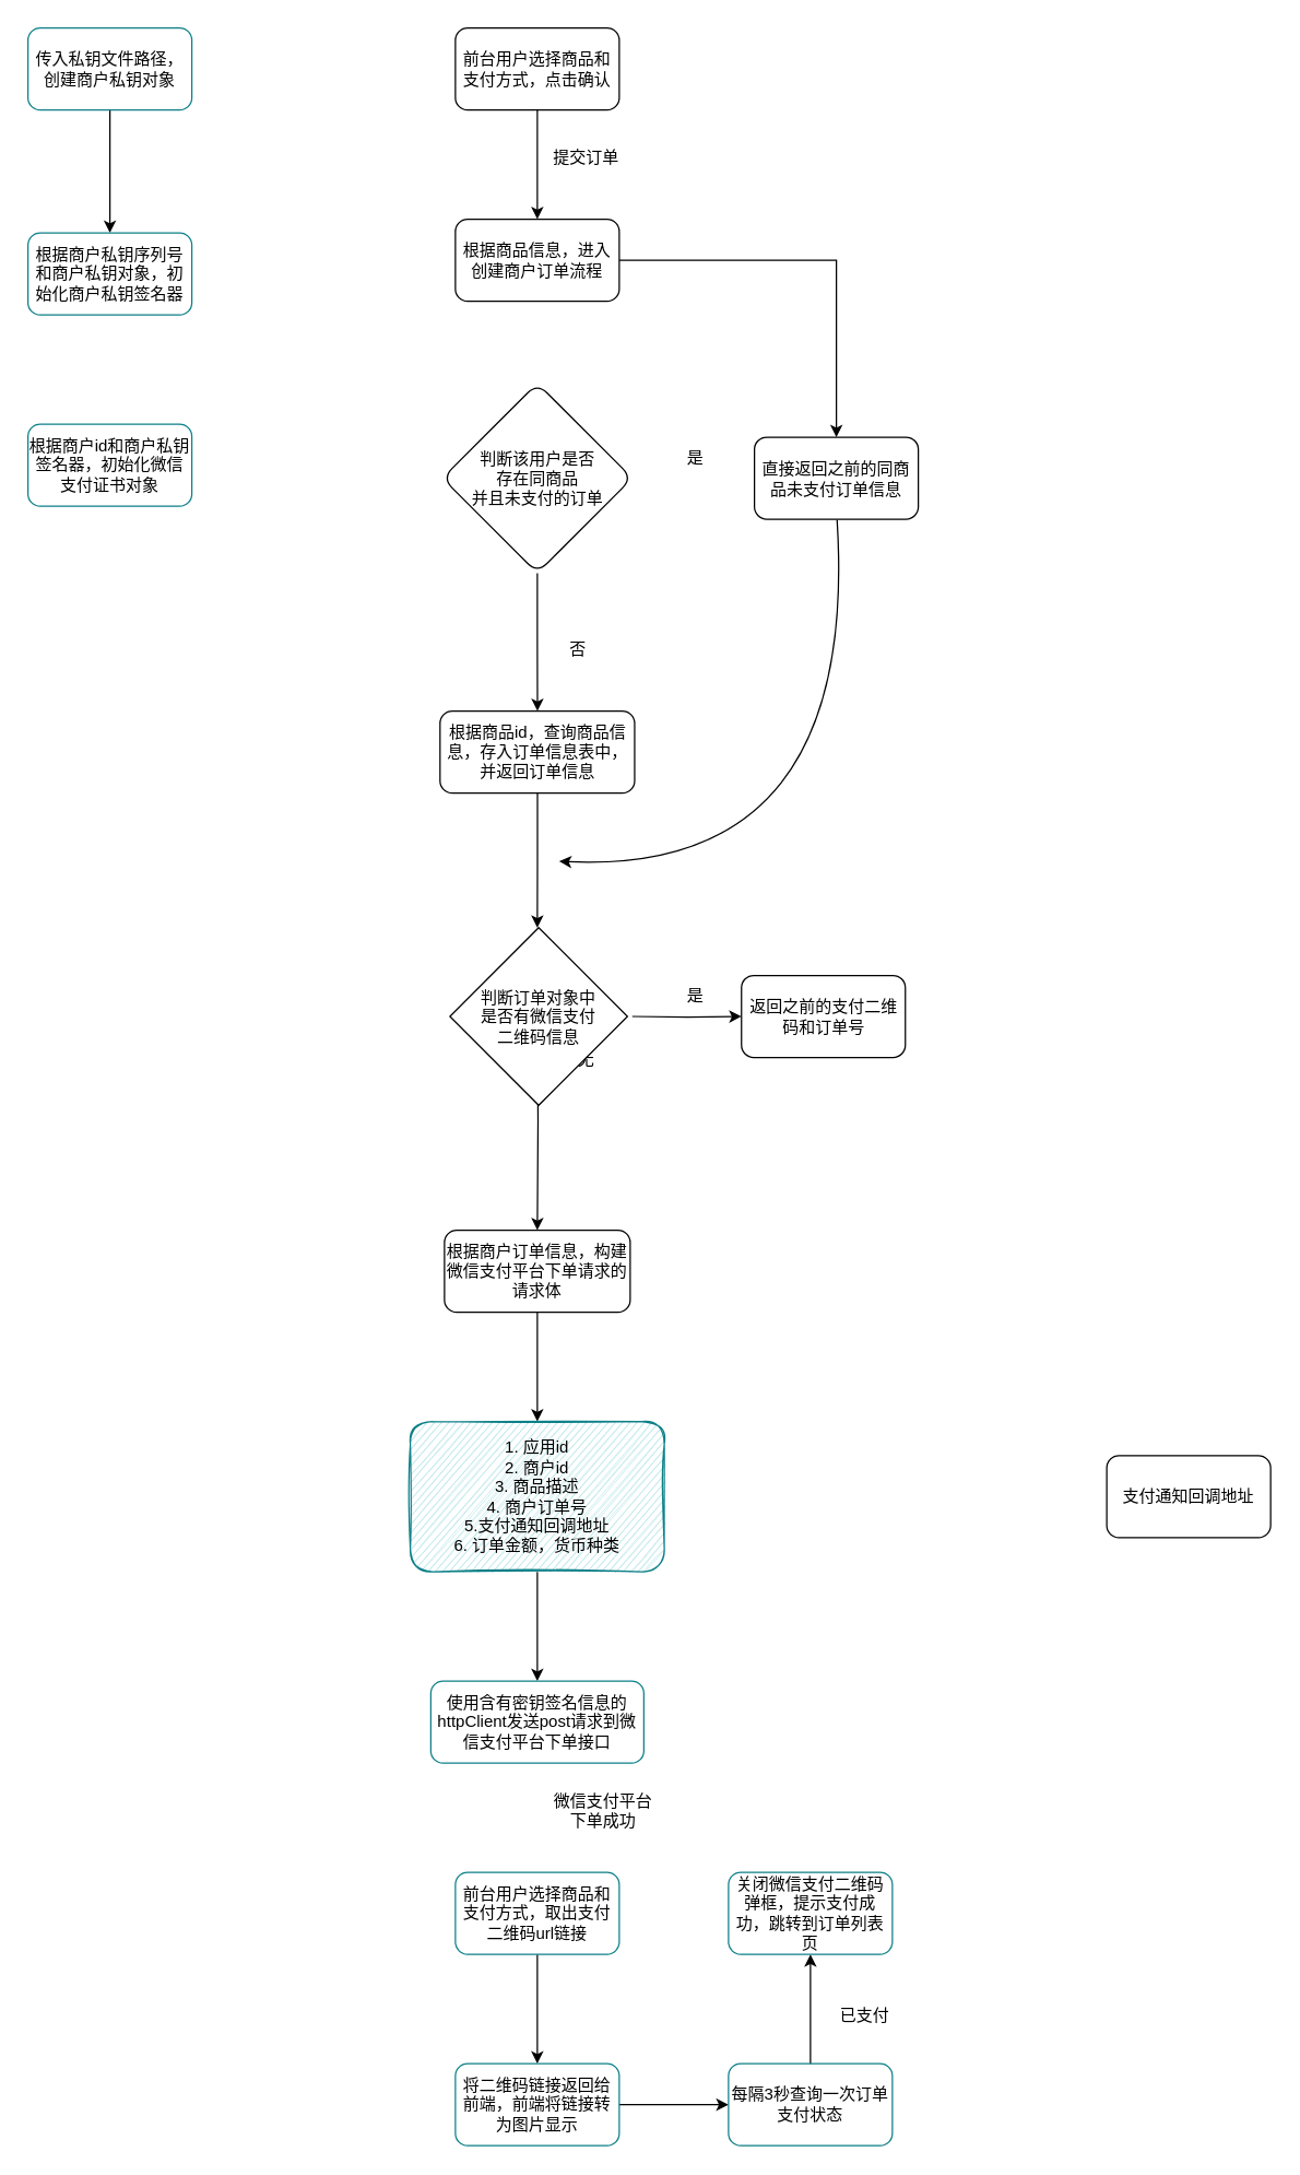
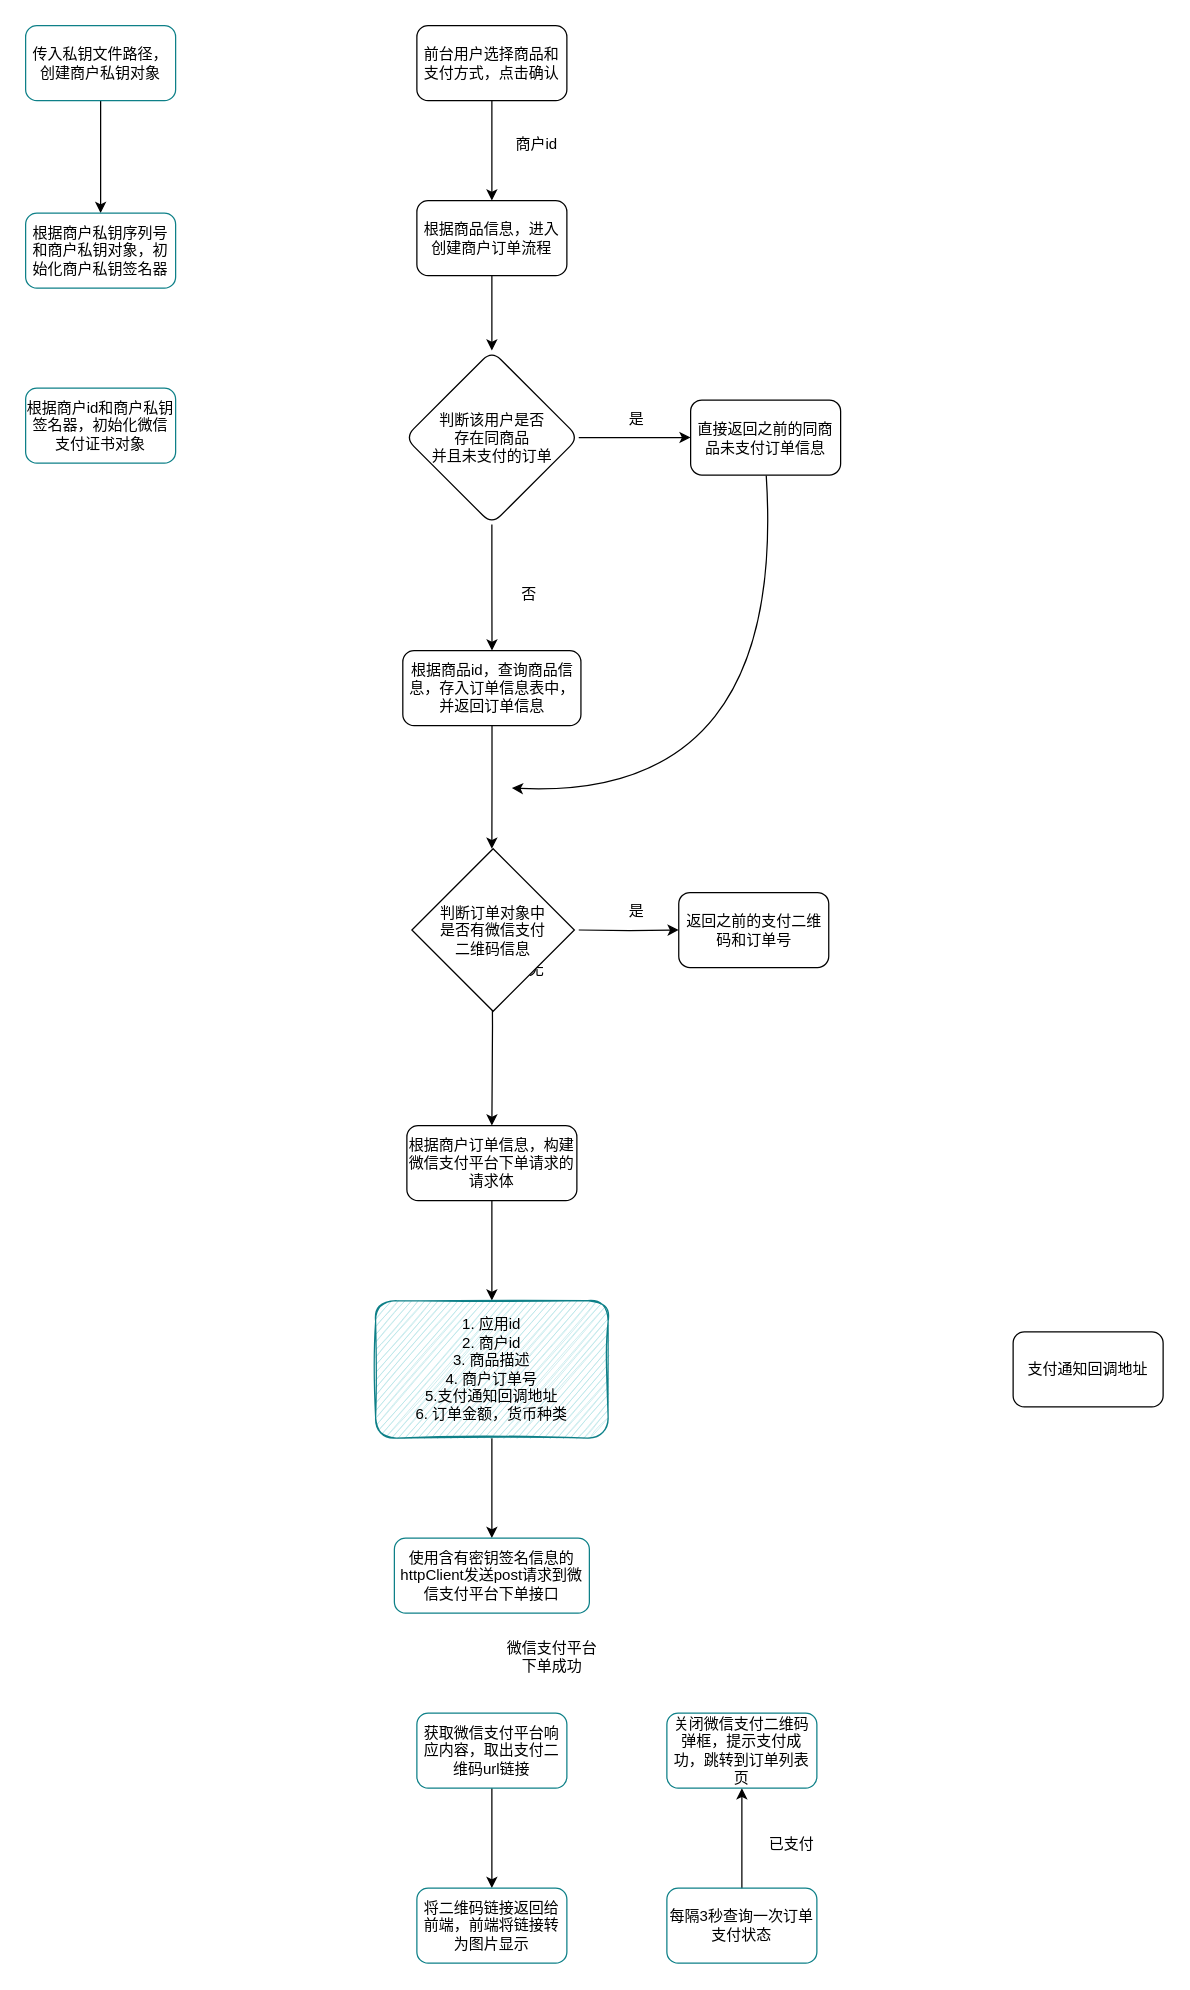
- <mxCell id="6" value="提交订单" style="text;html=1;strokeColor=none;fillColor=none;align=center;verticalAlign=middle;whiteSpace=wrap;rounded=0;" parent="1" vertex="1"><mxGeometry x="399" y="100" width="60" height="30" as="geometry" /></mxCell>
+ <mxCell id="6" value="商户id" style="text;html=1;strokeColor=none;fillColor=none;align=center;verticalAlign=middle;whiteSpace=wrap;rounded=0;" parent="1" vertex="1"><mxGeometry x="399" y="100" width="60" height="30" as="geometry" /></mxCell>
- <mxCell id="4" value="" style="edgeStyle=orthogonalEdgeStyle;rounded=0;orthogonalLoop=1;jettySize=auto;html=1;" parent="1" source="5" target="13" edge="1"><mxGeometry relative="1" as="geometry" /></mxCell>
+ <mxCell id="4" value="" style="edgeStyle=orthogonalEdgeStyle;rounded=0;orthogonalLoop=1;jettySize=auto;html=1;" parent="1" source="5" target="9" edge="1"><mxGeometry relative="1" as="geometry" /></mxCell>
+ <mxCell id="8" value="" style="edgeStyle=orthogonalEdgeStyle;rounded=0;orthogonalLoop=1;jettySize=auto;html=1;" parent="1" source="9" target="13" edge="1"><mxGeometry relative="1" as="geometry" /></mxCell>
- <mxCell id="31" value="前台用户选择商品和支付方式，取出支付二维码url链接" style="whiteSpace=wrap;html=1;fillColor=none;strokeColor=#0e8088;rounded=1;sketch=0;" parent="1" vertex="1"><mxGeometry x="333" y="1370" width="120" height="60" as="geometry" /></mxCell>
+ <mxCell id="31" value="获取微信支付平台响应内容，取出支付二维码url链接" style="whiteSpace=wrap;html=1;fillColor=none;strokeColor=#0e8088;rounded=1;sketch=0;" parent="1" vertex="1"><mxGeometry x="333" y="1370" width="120" height="60" as="geometry" /></mxCell>
- <mxCell id="33" value="" style="edgeStyle=orthogonalEdgeStyle;rounded=0;orthogonalLoop=1;jettySize=auto;html=1;" parent="1" source="34" target="36" edge="1"><mxGeometry relative="1" as="geometry" /></mxCell>
